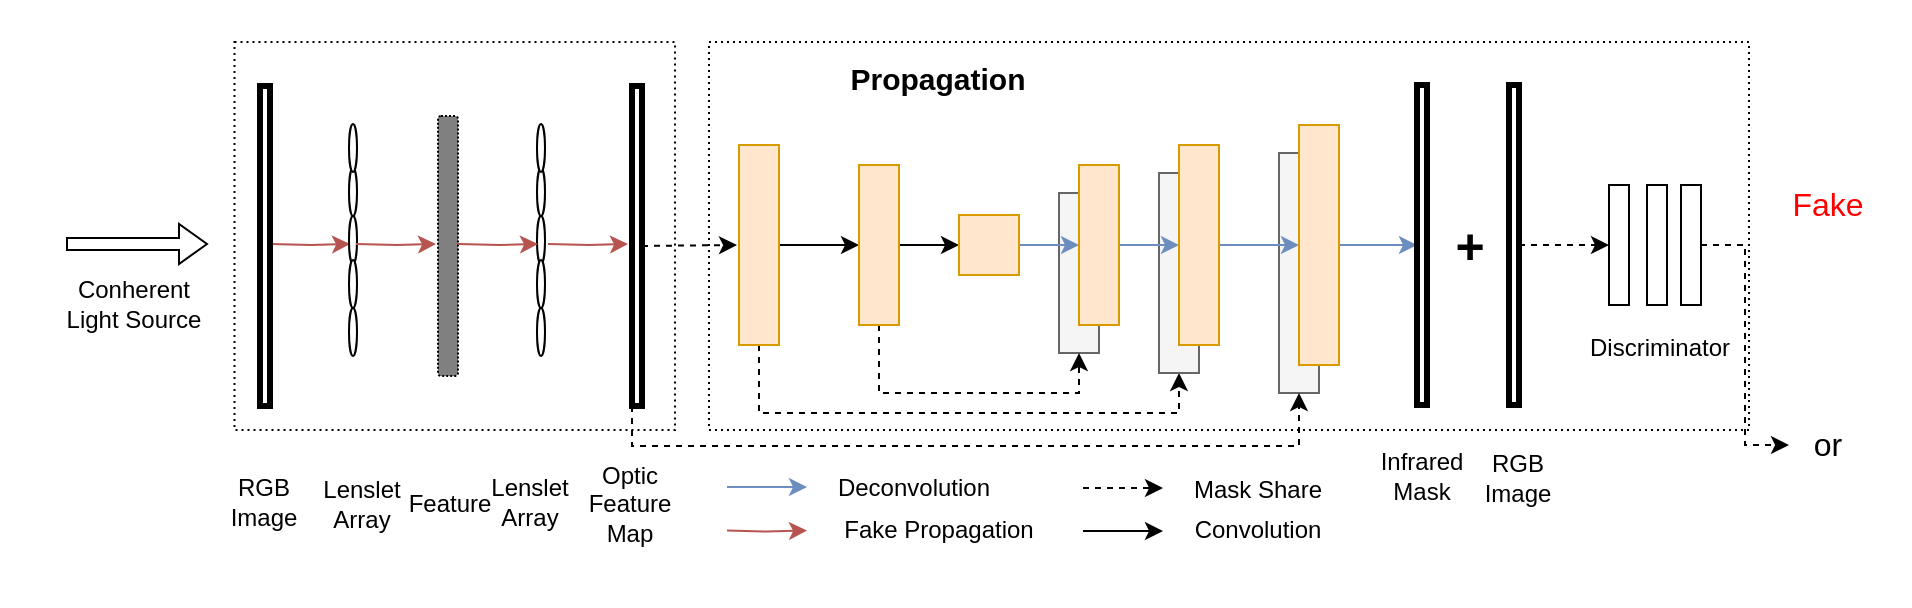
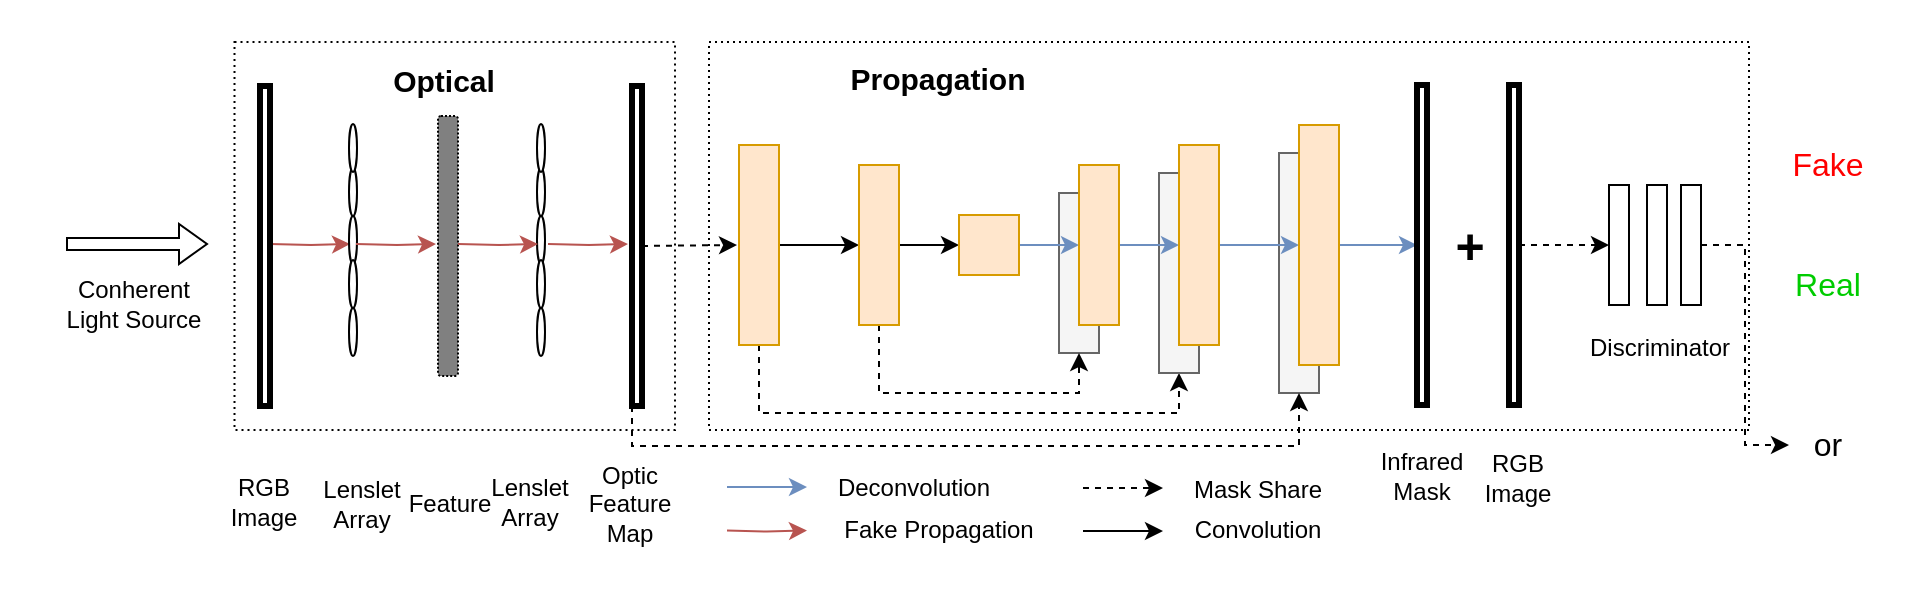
+ <mxCell id="69" value="&lt;b&gt;&lt;font style=&quot;font-size: 15px&quot;&gt;Optical&lt;/font&gt;&lt;/b&gt;" style="text;html=1;strokeColor=none;fillColor=none;align=center;verticalAlign=middle;whiteSpace=wrap;rounded=0;" parent="1" vertex="1"><mxGeometry x="202" y="29.5" width="40" height="20" as="geometry" /></mxCell>
- <mxCell id="41" value="&lt;font color=&quot;#ff0000&quot;&gt;Fake&lt;/font&gt;" style="text;html=1;strokeColor=none;fillColor=none;align=center;verticalAlign=middle;whiteSpace=wrap;rounded=0;shadow=0;glass=0;labelBackgroundColor=none;sketch=0;fontSize=16;fontColor=#FFA51F;" parent="1" vertex="1"><mxGeometry x="894" y="92" width="40" height="20" as="geometry" /></mxCell>
+ <mxCell id="41" value="&lt;font color=&quot;#ff0000&quot;&gt;Fake&lt;/font&gt;" style="text;html=1;strokeColor=none;fillColor=none;align=center;verticalAlign=middle;whiteSpace=wrap;rounded=0;shadow=0;glass=0;labelBackgroundColor=none;sketch=0;fontSize=16;fontColor=#FFA51F;" parent="1" vertex="1"><mxGeometry x="894" y="72" width="40" height="20" as="geometry" /></mxCell>
+ <mxCell id="43" value="&lt;font&gt;Real&lt;/font&gt;" style="text;html=1;strokeColor=none;fillColor=none;align=center;verticalAlign=middle;whiteSpace=wrap;rounded=0;shadow=0;glass=0;labelBackgroundColor=none;sketch=0;fontSize=16;fontColor=#00CC00;" parent="1" vertex="1"><mxGeometry x="894" y="132" width="40" height="20" as="geometry" /></mxCell>
